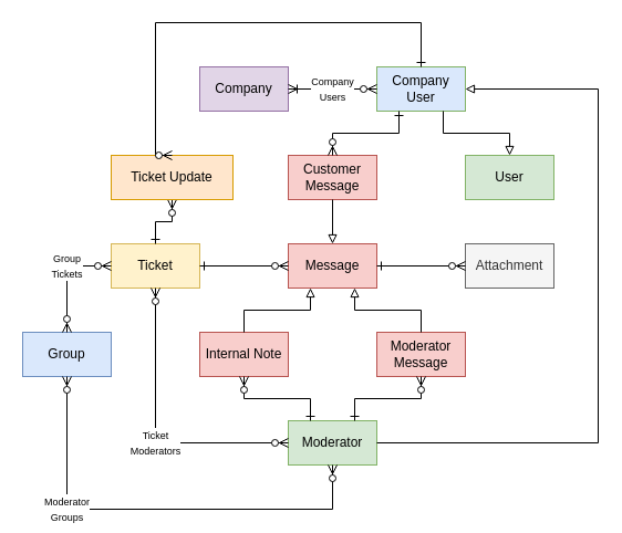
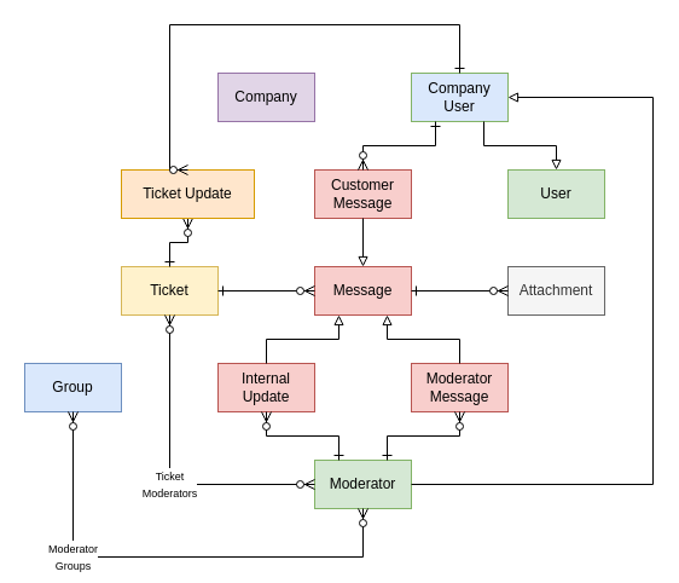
- <mxCell id="28" value="&lt;font style=&quot;font-size: 9px&quot;&gt;Company&lt;br&gt;Users&lt;/font&gt;" style="edgeStyle=orthogonalEdgeStyle;rounded=0;orthogonalLoop=1;jettySize=auto;html=1;startArrow=ERoneToMany;startFill=0;endArrow=ERzeroToMany;endFill=1;exitX=1;exitY=0.5;exitDx=0;exitDy=0;entryX=0;entryY=0.5;entryDx=0;entryDy=0;" edge="1" parent="1" source="27" target="2"><mxGeometry x="0.25" y="-10" relative="1" as="geometry"><mxPoint x="470" y="150" as="sourcePoint" /><mxPoint x="500" y="-10" as="targetPoint" /><Array as="points"><mxPoint x="310" y="80" /><mxPoint x="310" y="80" /></Array><mxPoint x="-10" y="-10" as="offset" /></mxGeometry></mxCell>
- <mxCell id="21" value="&lt;font style=&quot;font-size: 9px&quot;&gt;Group&lt;br&gt;Tickets&lt;/font&gt;" style="edgeStyle=orthogonalEdgeStyle;rounded=0;orthogonalLoop=1;jettySize=auto;html=1;startArrow=ERzeroToMany;startFill=1;endArrow=ERzeroToMany;endFill=1;entryX=0;entryY=0.5;entryDx=0;entryDy=0;exitX=0.5;exitY=0;exitDx=0;exitDy=0;" parent="1" source="11" target="7" edge="1"><mxGeometry x="0.2" relative="1" as="geometry"><mxPoint x="-40" y="120" as="sourcePoint" /><mxPoint x="40" y="120" as="targetPoint" /><Array as="points" /><mxPoint as="offset" /></mxGeometry></mxCell>
- <mxCell id="6" value="Internal Note" style="rounded=0;whiteSpace=wrap;html=1;fillColor=#f8cecc;strokeColor=#b85450;" parent="1" vertex="1"><mxGeometry x="180" y="300" width="80" height="40" as="geometry" /></mxCell>
+ <mxCell id="6" value="Internal Update" style="rounded=0;whiteSpace=wrap;html=1;fillColor=#f8cecc;strokeColor=#b85450;" parent="1" vertex="1"><mxGeometry x="180" y="300" width="80" height="40" as="geometry" /></mxCell>
